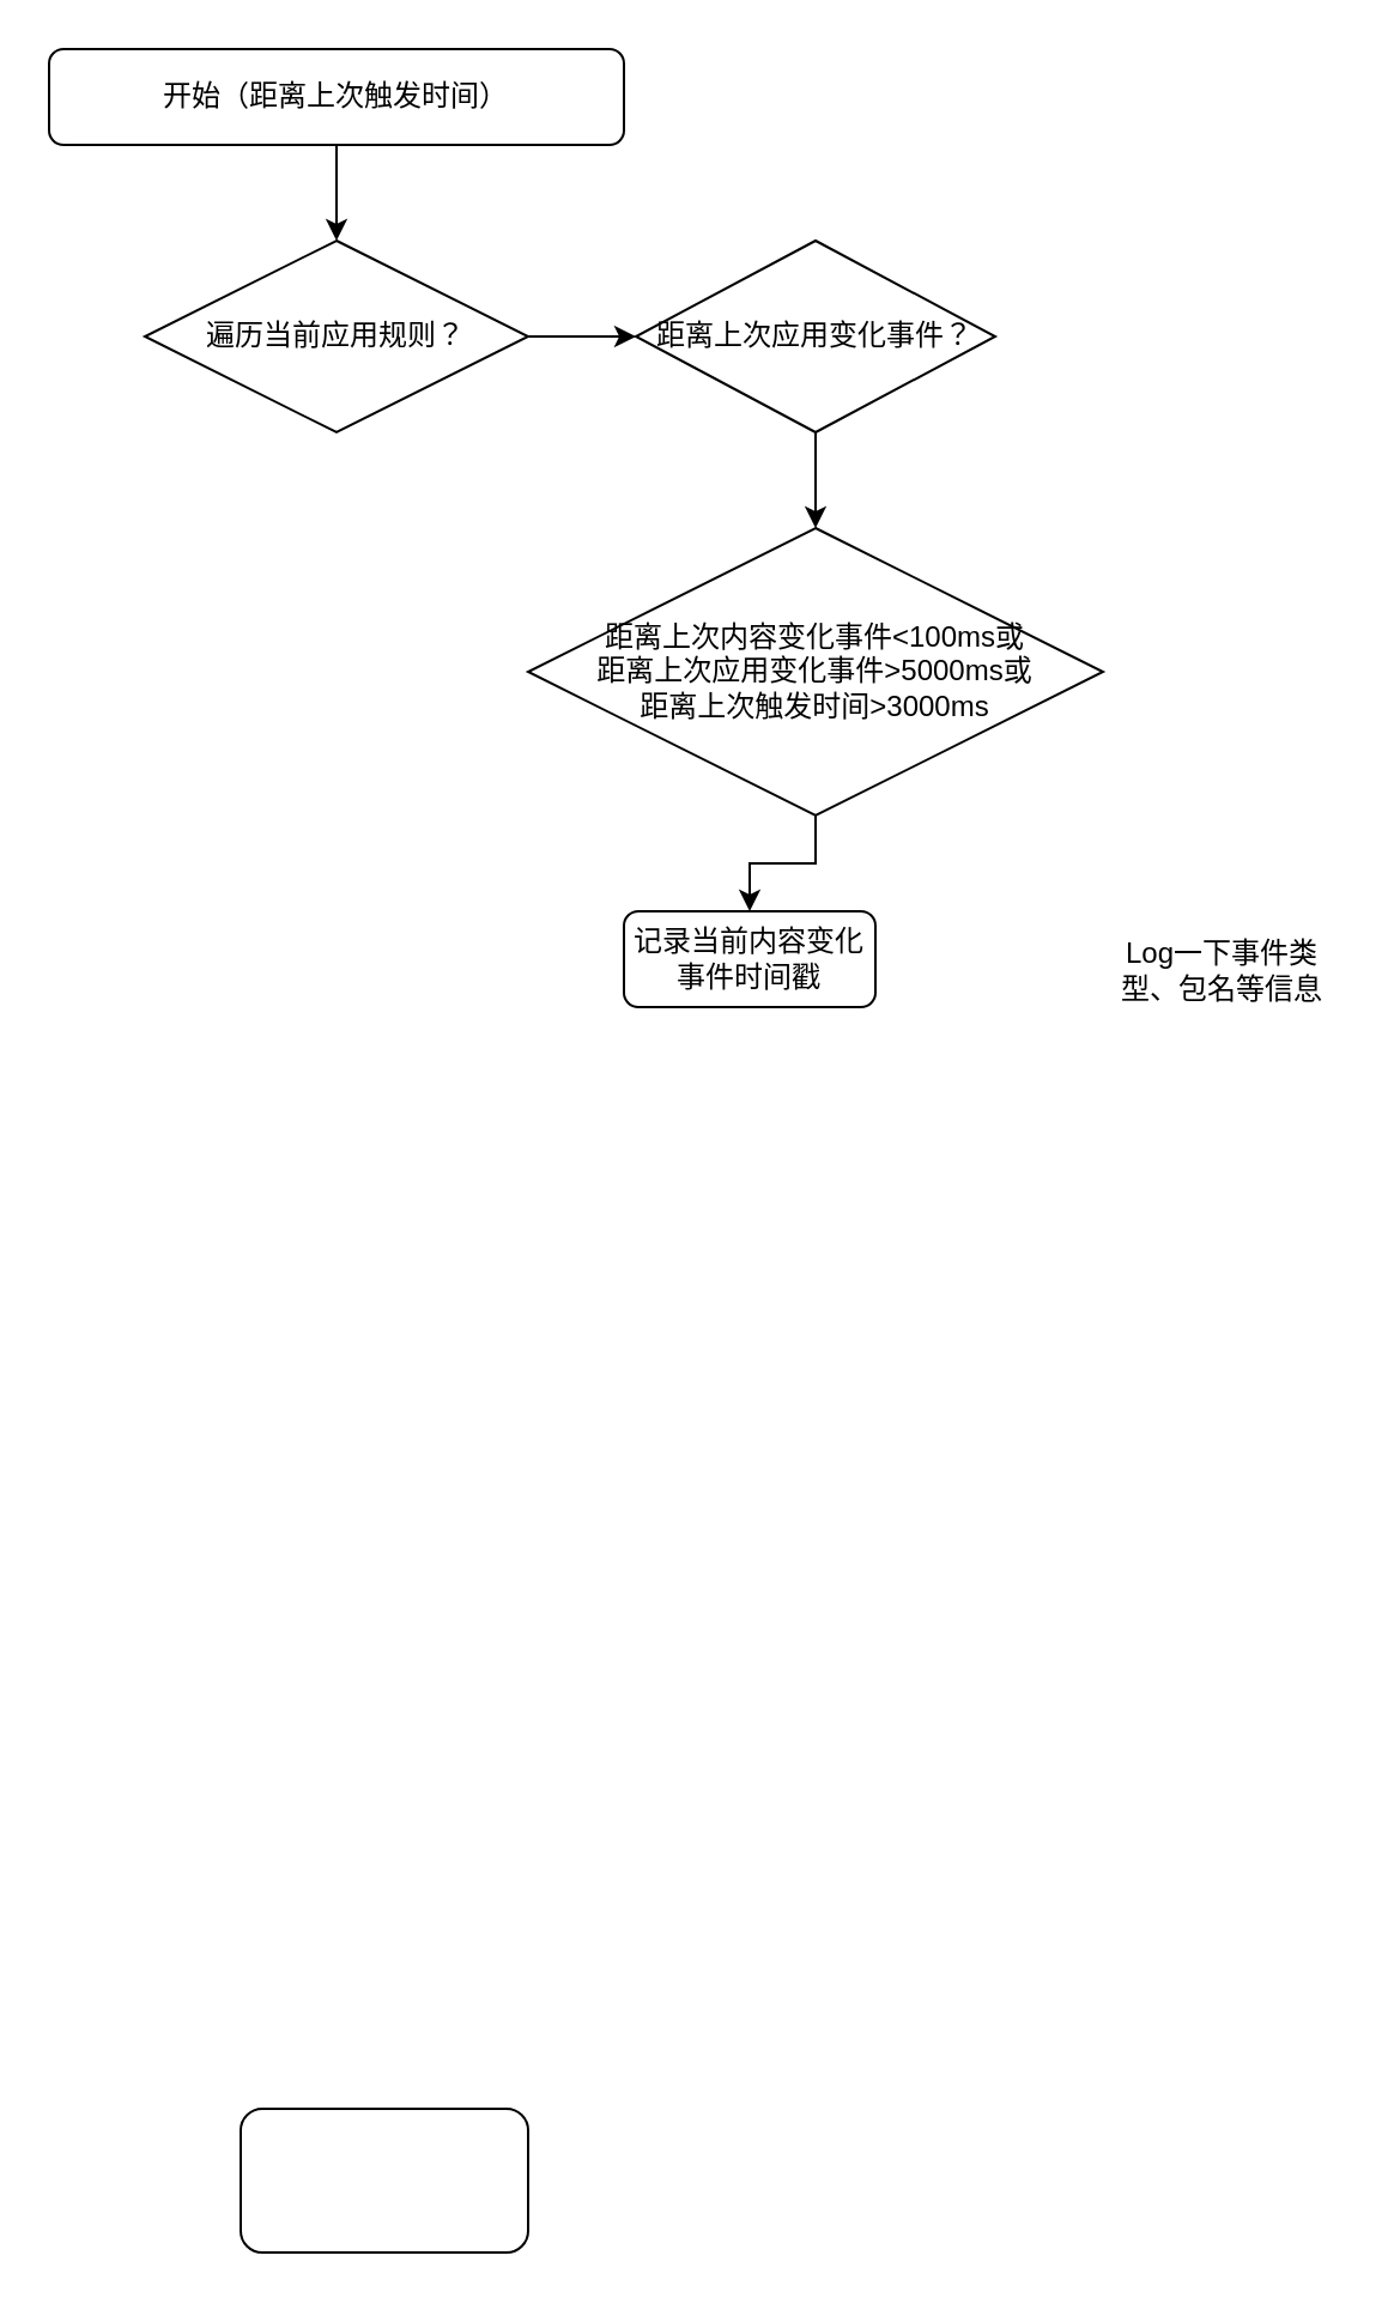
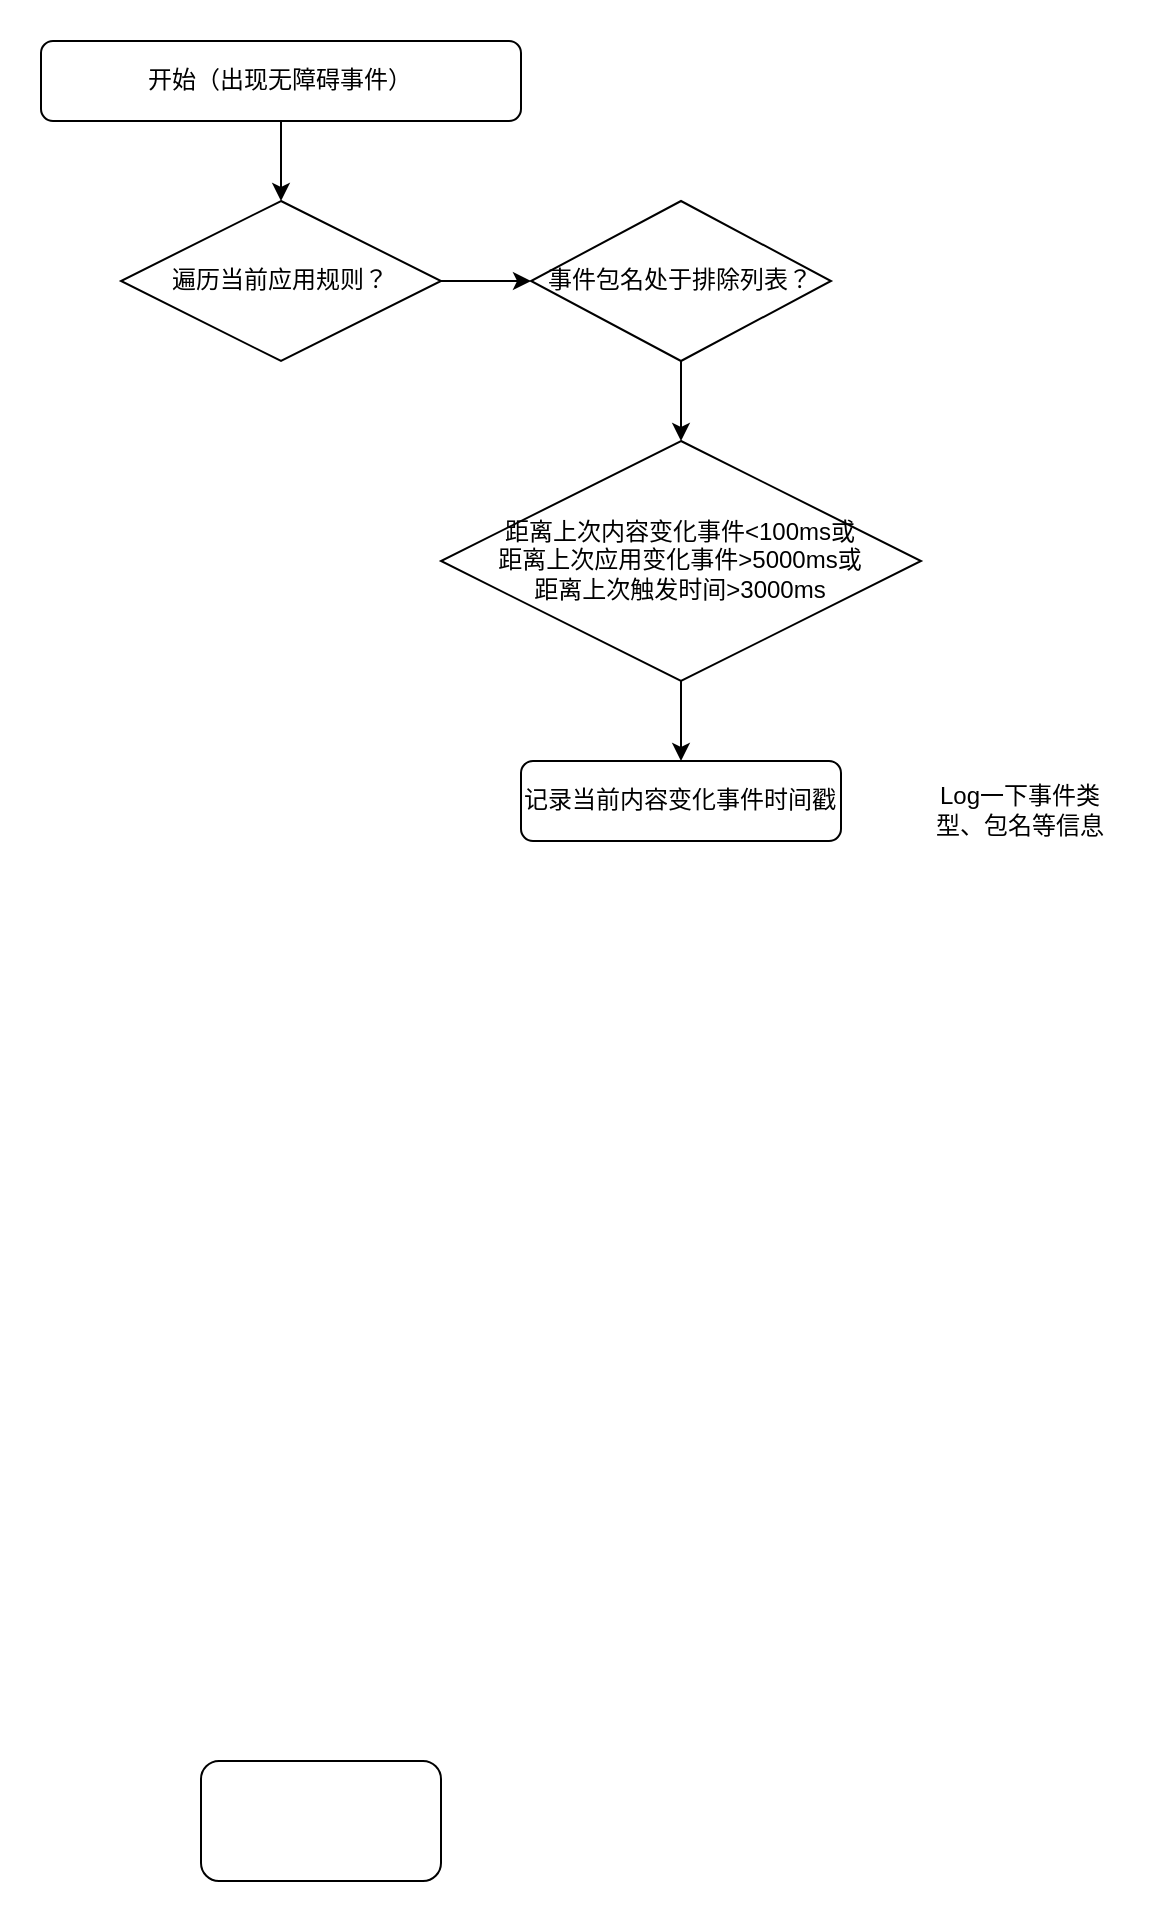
- <mxCell id="3" value="开始（距离上次触发时间）" style="rounded=1;whiteSpace=wrap;html=1;" vertex="1" parent="1"><mxGeometry x="20" y="20" width="240" height="40" as="geometry" /></mxCell>
+ <mxCell id="3" value="开始（出现无障碍事件）" style="rounded=1;whiteSpace=wrap;html=1;" vertex="1" parent="1"><mxGeometry x="20" y="20" width="240" height="40" as="geometry" /></mxCell>
- <mxCell id="8" value="距离上次应用变化事件？" style="rhombus;whiteSpace=wrap;html=1;" vertex="1" parent="1"><mxGeometry x="265" y="100" width="150" height="80" as="geometry" /></mxCell>
+ <mxCell id="8" value="事件包名处于排除列表？" style="rhombus;whiteSpace=wrap;html=1;" vertex="1" parent="1"><mxGeometry x="265" y="100" width="150" height="80" as="geometry" /></mxCell>
- <mxCell id="11" value="记录当前内容变化事件时间戳" style="rounded=1;whiteSpace=wrap;html=1;" vertex="1" parent="1"><mxGeometry x="260" y="380" width="105" height="40" as="geometry" /></mxCell>
+ <mxCell id="11" value="记录当前内容变化事件时间戳" style="rounded=1;whiteSpace=wrap;html=1;" vertex="1" parent="1"><mxGeometry x="260" y="380" width="160" height="40" as="geometry" /></mxCell>
